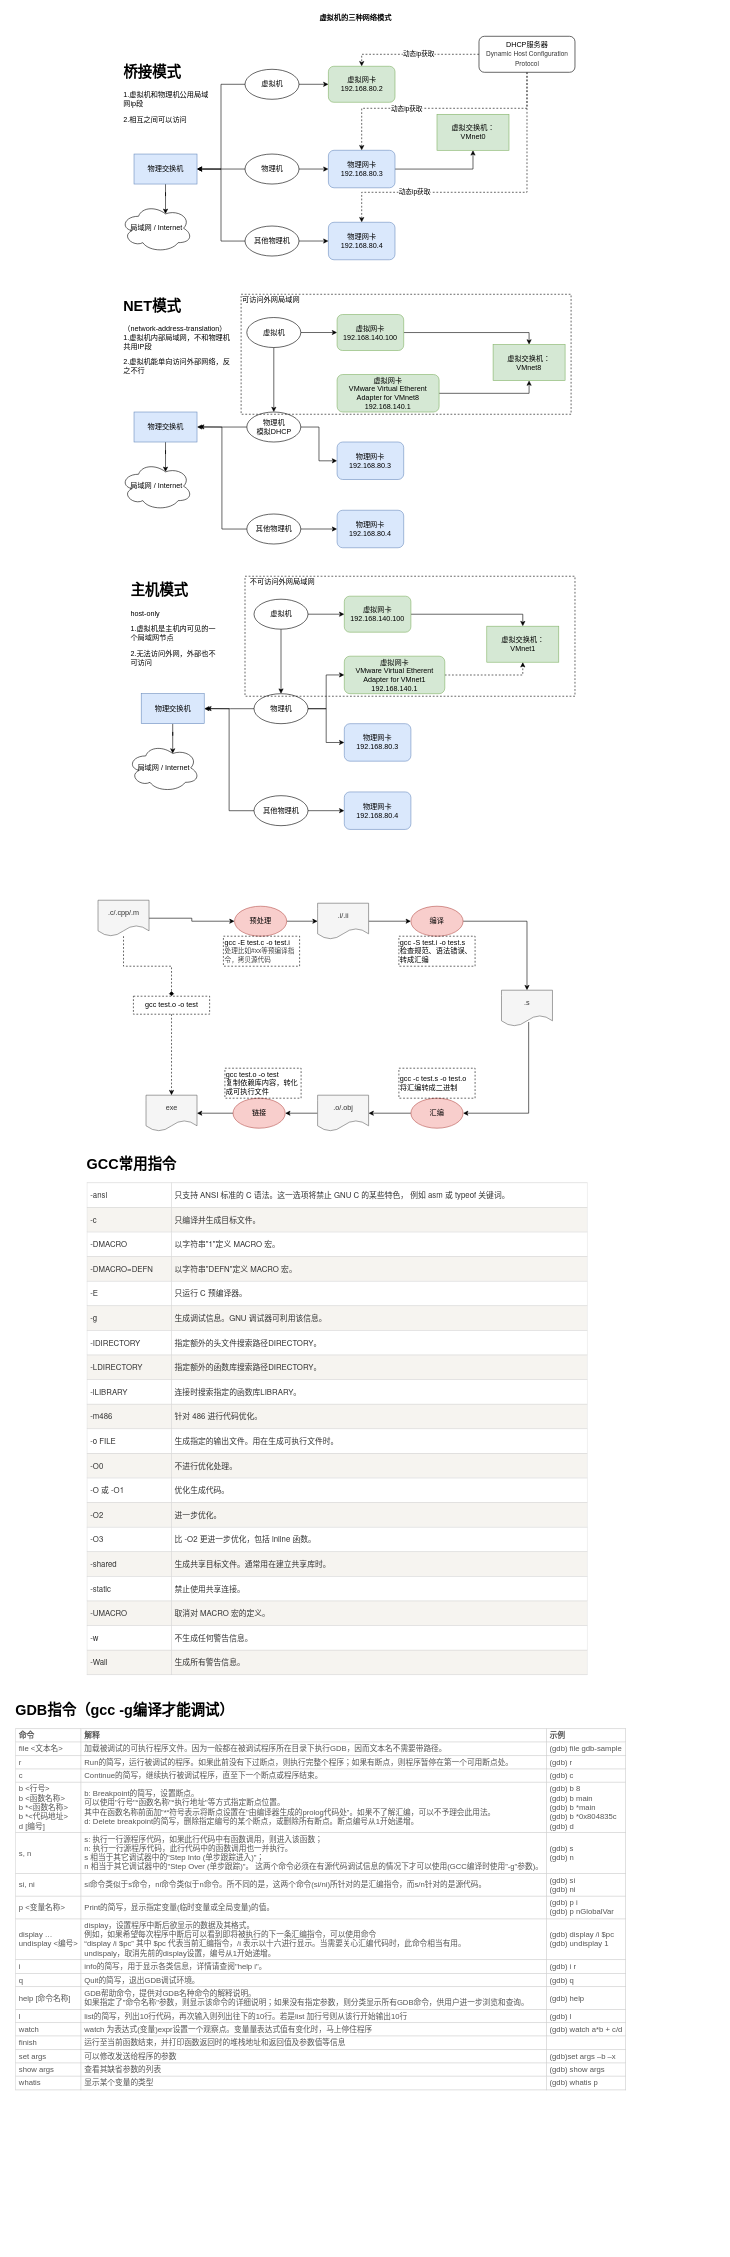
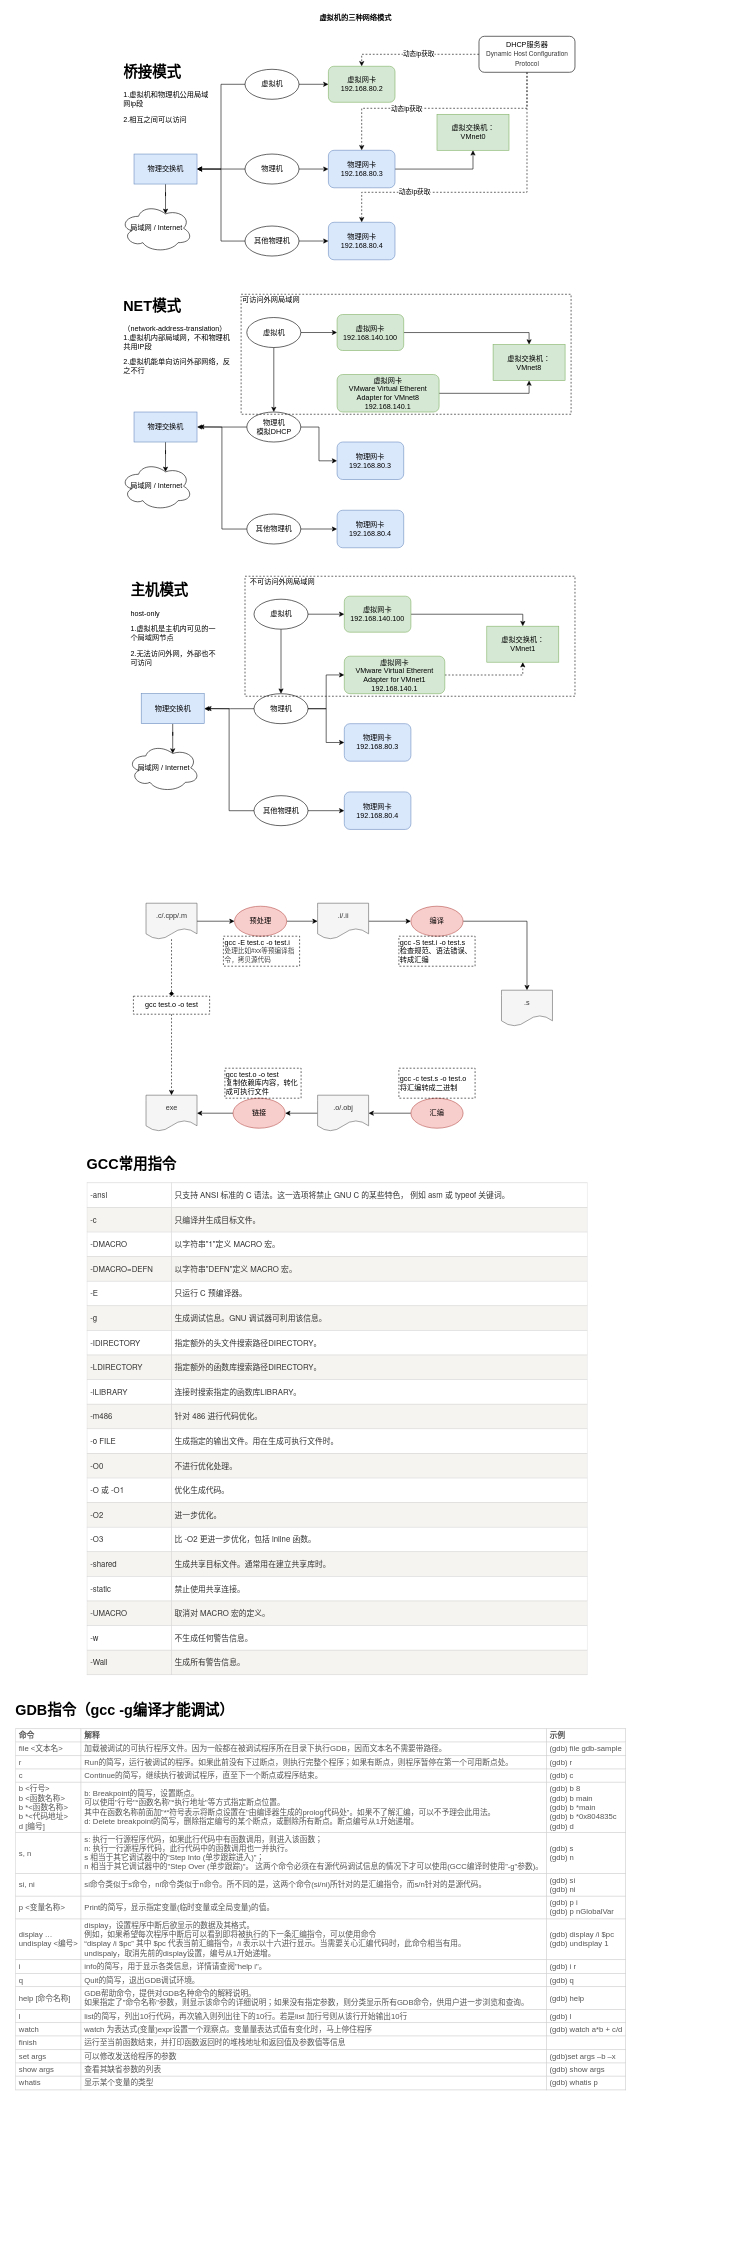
- <mxCell id="75" value=".c/.cpp/.m" style="shape=document;whiteSpace=wrap;html=1;boundedLbl=1;fillColor=#f5f5f5;strokeColor=#666666;fontColor=#333333;" vertex="1" parent="1"><mxGeometry x="162.5" y="1500" width="85" height="60" as="geometry" /></mxCell>
+ <mxCell id="75" value=".c/.cpp/.m" style="shape=document;whiteSpace=wrap;html=1;boundedLbl=1;fillColor=#f5f5f5;strokeColor=#666666;fontColor=#333333;" vertex="1" parent="1"><mxGeometry x="242.5" y="1505" width="85" height="60" as="geometry" /></mxCell>
- <mxCell id="82" style="edgeStyle=orthogonalEdgeStyle;rounded=0;orthogonalLoop=1;jettySize=auto;html=1;entryX=1;entryY=0.5;entryDx=0;entryDy=0;exitX=0.533;exitY=0.883;exitDx=0;exitDy=0;exitPerimeter=0;" edge="1" parent="1" source="83" target="85"><mxGeometry relative="1" as="geometry"><Array as="points"><mxPoint x="880.5" y="1855" /></Array></mxGeometry></mxCell>
